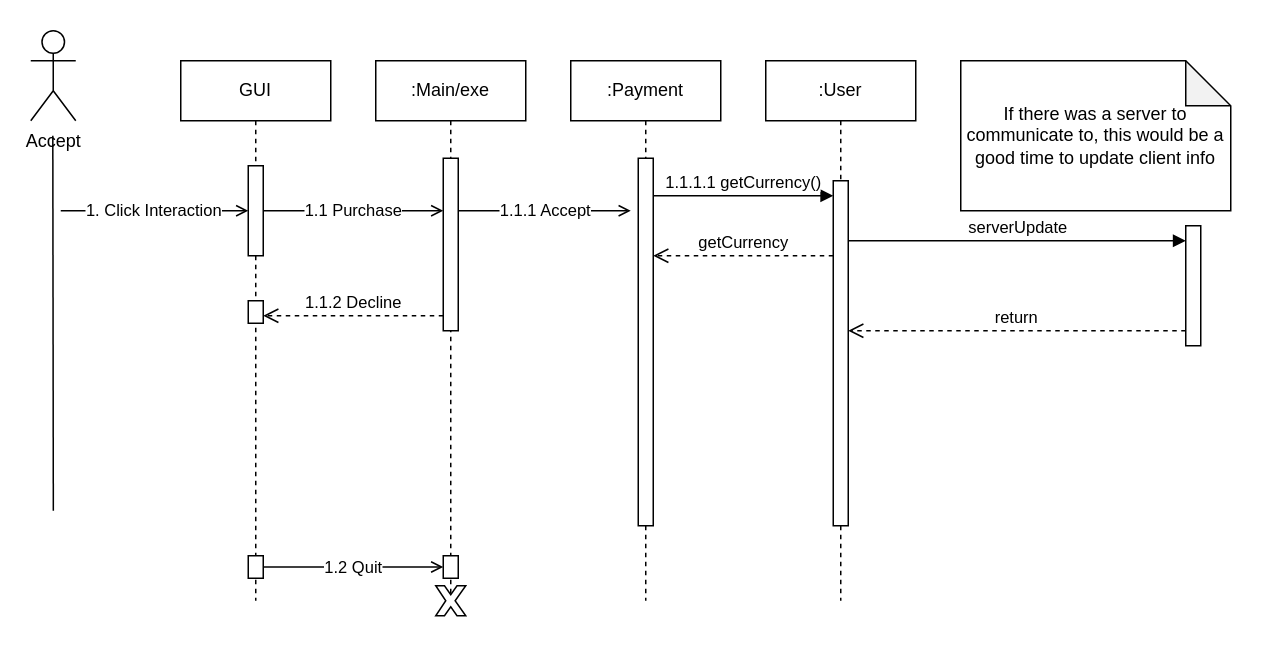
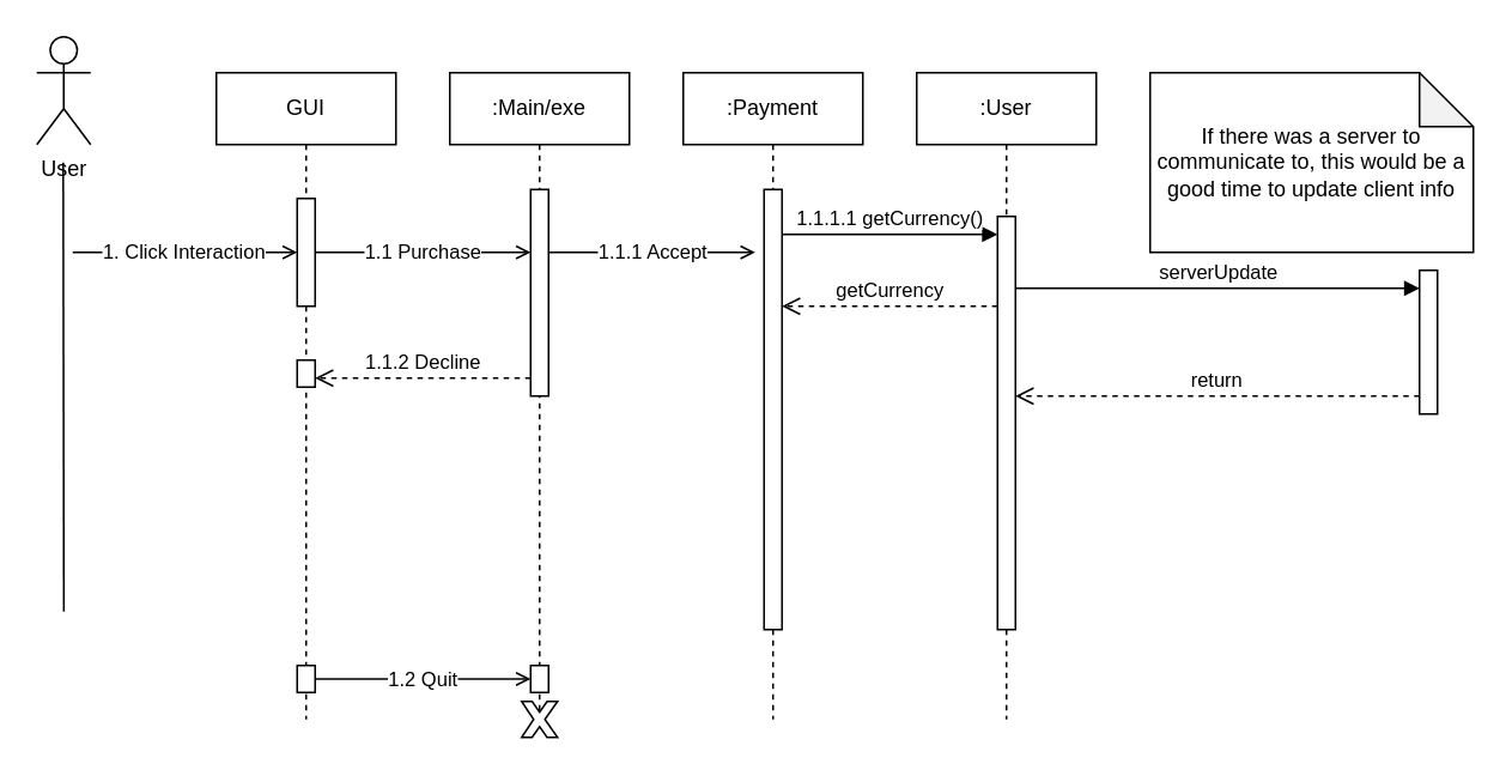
- <mxCell id="15" value="Accept" style="shape=umlActor;verticalLabelPosition=bottom;verticalAlign=top;html=1;outlineConnect=0;" parent="1" vertex="1"><mxGeometry x="20" y="20" width="30" height="60" as="geometry" /></mxCell>
+ <mxCell id="15" value="User" style="shape=umlActor;verticalLabelPosition=bottom;verticalAlign=top;html=1;outlineConnect=0;" parent="1" vertex="1"><mxGeometry x="20" y="20" width="30" height="60" as="geometry" /></mxCell>
